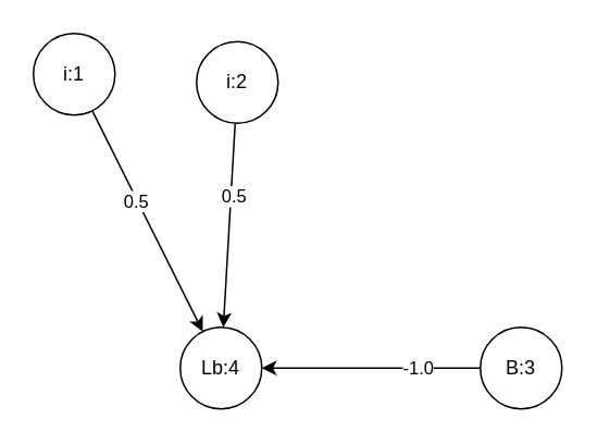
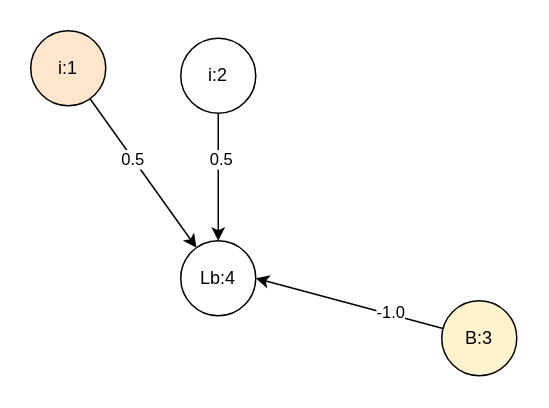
- <mxCell id="4" value="i:1" style="ellipse;whiteSpace=wrap;html=1;aspect=fixed;" parent="1" vertex="1"><mxGeometry x="20" y="20" width="50" height="50" as="geometry" /></mxCell>
+ <mxCell id="4" value="i:1" style="ellipse;whiteSpace=wrap;html=1;aspect=fixed;fillColor=#ffe6cc;" parent="1" vertex="1"><mxGeometry x="20" y="20" width="50" height="50" as="geometry" /></mxCell>
- <mxCell id="8" value="Lb:4" style="ellipse;whiteSpace=wrap;html=1;aspect=fixed;" parent="1" vertex="1"><mxGeometry x="110" y="200" width="50" height="50" as="geometry" /></mxCell>
+ <mxCell id="8" value="Lb:4" style="ellipse;whiteSpace=wrap;html=1;aspect=fixed;" parent="1" vertex="1"><mxGeometry x="120" y="160" width="50" height="50" as="geometry" /></mxCell>
- <mxCell id="11" value="B:3" style="ellipse;whiteSpace=wrap;html=1;aspect=fixed;" parent="1" vertex="1"><mxGeometry x="294" y="200" width="50" height="50" as="geometry" /></mxCell>
+ <mxCell id="11" value="B:3" style="ellipse;whiteSpace=wrap;html=1;aspect=fixed;fillColor=#fff2cc;" parent="1" vertex="1"><mxGeometry x="294" y="200" width="50" height="50" as="geometry" /></mxCell>
